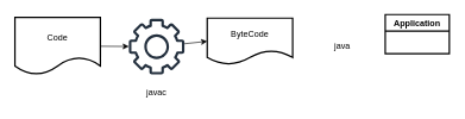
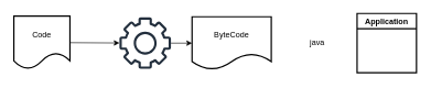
- <mxCell id="9" value="Application" style="swimlane;whiteSpace=wrap;html=1;strokeWidth=2;" parent="1" vertex="1"><mxGeometry x="540" y="20" width="90" height="55" as="geometry" /></mxCell>
+ <mxCell id="9" value="Application" style="swimlane;whiteSpace=wrap;html=1;strokeWidth=2;" parent="1" vertex="1"><mxGeometry x="540" y="20" width="90" height="90" as="geometry" /></mxCell>
- <mxCell id="2" value="ByteCode" style="shape=document;whiteSpace=wrap;html=1;boundedLbl=1;flipH=0;strokeWidth=2;" parent="1" vertex="1"><mxGeometry x="290" y="25" width="120" height="65" as="geometry" /></mxCell>
+ <mxCell id="2" value="ByteCode" style="shape=document;whiteSpace=wrap;html=1;boundedLbl=1;flipH=0;strokeWidth=2;" parent="1" vertex="1"><mxGeometry x="290" y="25" width="120" height="80" as="geometry" /></mxCell>
- <mxCell id="6" value="Code" style="shape=document;whiteSpace=wrap;html=1;boundedLbl=1;flipH=0;strokeWidth=2;" parent="1" vertex="1"><mxGeometry x="20" y="24" width="120" height="80" as="geometry" /></mxCell>
+ <mxCell id="6" value="Code" style="shape=document;whiteSpace=wrap;html=1;boundedLbl=1;flipH=0;strokeWidth=2;" parent="1" vertex="1"><mxGeometry x="20" y="24" width="85" height="80" as="geometry" /></mxCell>
- <mxCell id="7" value="javac" style="text;html=1;strokeColor=none;fillColor=none;align=center;verticalAlign=middle;whiteSpace=wrap;rounded=0;strokeWidth=2;" parent="1" vertex="1"><mxGeometry x="189" y="115" width="60" height="30" as="geometry" /></mxCell>
